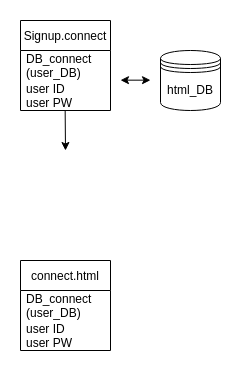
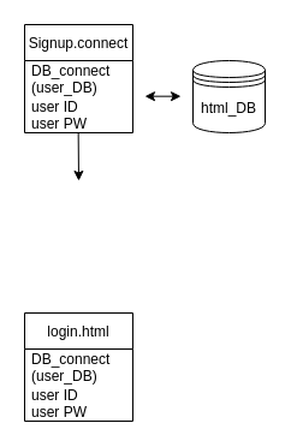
- <mxCell id="8" value="connect.html" style="swimlane;fontStyle=0;childLayout=stackLayout;horizontal=1;startSize=30;horizontalStack=0;resizeParent=1;resizeParentMax=0;resizeLast=0;collapsible=1;marginBottom=0;" vertex="1" parent="1"><mxGeometry x="20" y="260" width="90" height="90" as="geometry" /></mxCell>
+ <mxCell id="8" value="login.html" style="swimlane;fontStyle=0;childLayout=stackLayout;horizontal=1;startSize=30;horizontalStack=0;resizeParent=1;resizeParentMax=0;resizeLast=0;collapsible=1;marginBottom=0;" vertex="1" parent="1"><mxGeometry x="20" y="260" width="90" height="90" as="geometry" /></mxCell>
